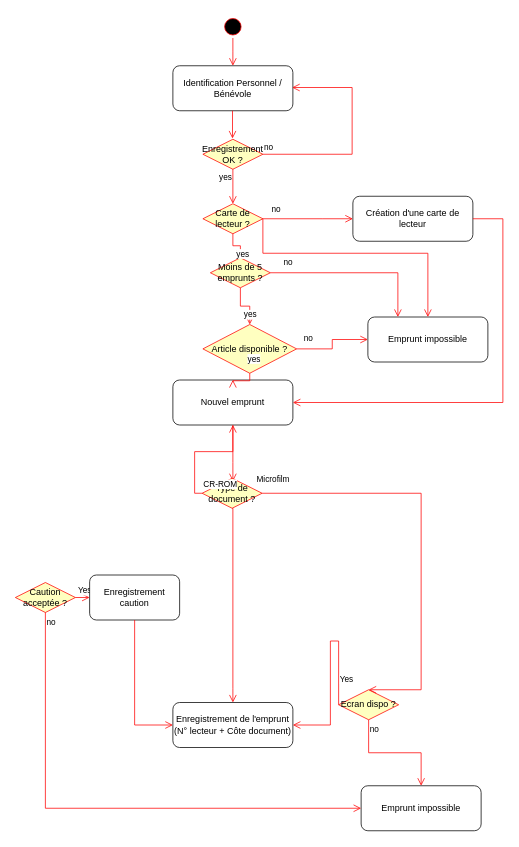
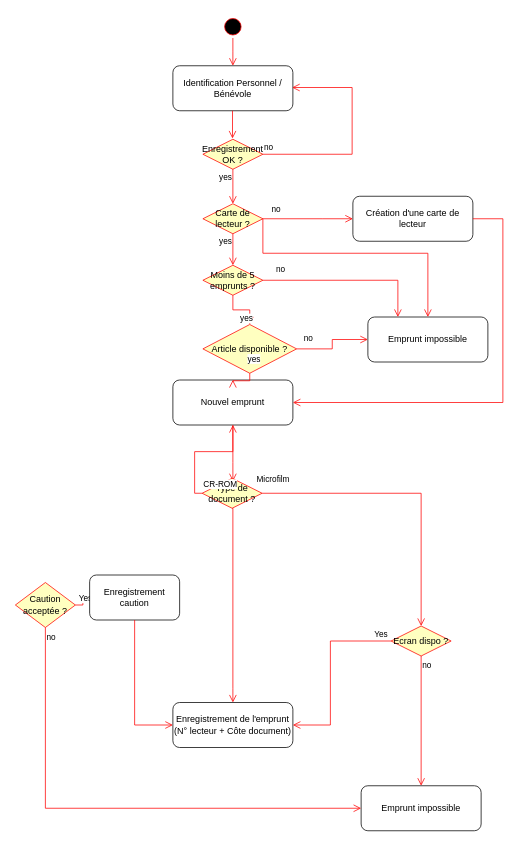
- <mxCell id="27" value="Moins de 5 emprunts ?" style="rhombus;whiteSpace=wrap;html=1;fontColor=#000000;fillColor=#ffffc0;strokeColor=#ff0000;" vertex="1" parent="1"><mxGeometry x="280" y="343" width="80" height="40" as="geometry" /></mxCell>
+ <mxCell id="27" value="Moins de 5 emprunts ?" style="rhombus;whiteSpace=wrap;html=1;fontColor=#000000;fillColor=#ffffc0;strokeColor=#ff0000;" vertex="1" parent="1"><mxGeometry x="270" y="353" width="80" height="40" as="geometry" /></mxCell>
- <mxCell id="21" value="Caution acceptée ?" style="rhombus;whiteSpace=wrap;html=1;fontColor=#000000;fillColor=#ffffc0;strokeColor=#ff0000;" vertex="1" parent="1"><mxGeometry x="20" y="776" width="80" height="40" as="geometry" /></mxCell>
+ <mxCell id="21" value="Caution acceptée ?" style="rhombus;whiteSpace=wrap;html=1;fontColor=#000000;fillColor=#ffffc0;strokeColor=#ff0000;" vertex="1" parent="1"><mxGeometry x="20" y="776" width="80" height="60" as="geometry" /></mxCell>
- <mxCell id="18" value="Ecran dispo ?" style="rhombus;whiteSpace=wrap;html=1;fontColor=#000000;fillColor=#ffffc0;strokeColor=#ff0000;" vertex="1" parent="1"><mxGeometry x="451" y="919" width="80" height="40" as="geometry" /></mxCell>
+ <mxCell id="18" value="Ecran dispo ?" style="rhombus;whiteSpace=wrap;html=1;fontColor=#000000;fillColor=#ffffc0;strokeColor=#ff0000;" vertex="1" parent="1"><mxGeometry x="521" y="834" width="80" height="40" as="geometry" /></mxCell>
